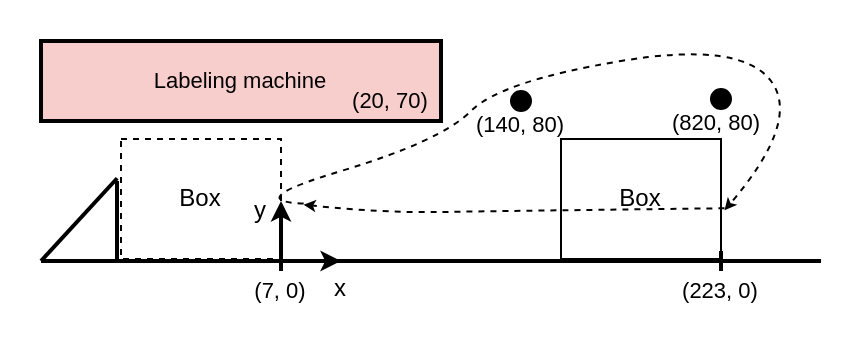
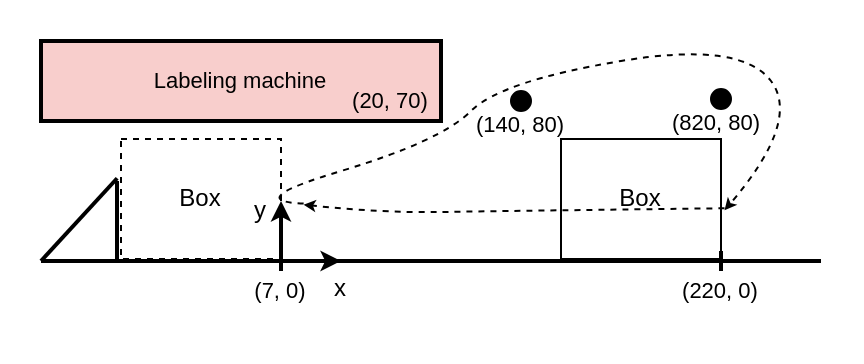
- <mxCell id="15" value="(223, 0)" style="text;html=1;align=center;verticalAlign=middle;whiteSpace=wrap;rounded=0;fontSize=11;" parent="1" vertex="1"><mxGeometry x="330" y="130" width="60" height="30" as="geometry" /></mxCell>
+ <mxCell id="15" value="(220, 0)" style="text;html=1;align=center;verticalAlign=middle;whiteSpace=wrap;rounded=0;fontSize=11;" parent="1" vertex="1"><mxGeometry x="330" y="130" width="60" height="30" as="geometry" /></mxCell>
